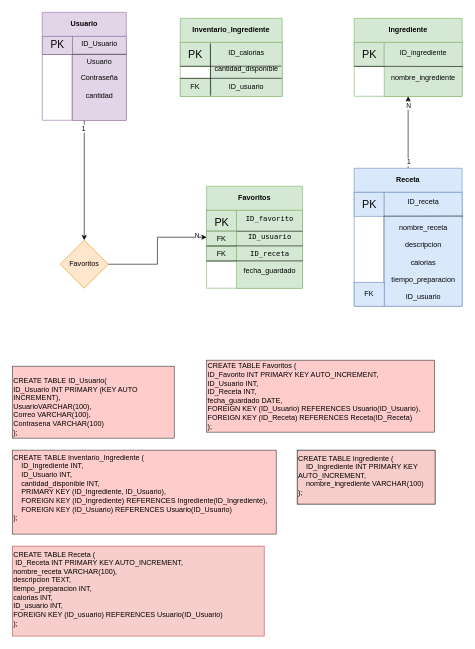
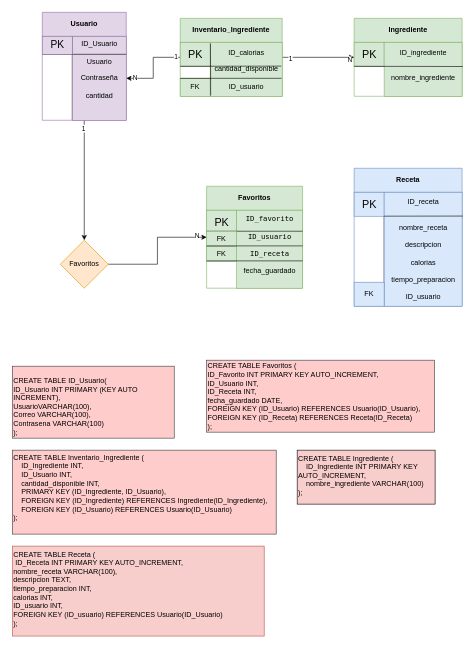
+ <mxCell id="28" value="" style="edgeStyle=orthogonalEdgeStyle;rounded=0;orthogonalLoop=1;jettySize=auto;html=1;entryX=0;entryY=0.5;entryDx=0;entryDy=0;" edge="1" parent="1" source="34" target="21"><mxGeometry relative="1" as="geometry"><mxPoint x="610" y="70" as="targetPoint" /></mxGeometry></mxCell>
+ <mxCell id="29" value="1" style="edgeLabel;html=1;align=center;verticalAlign=middle;resizable=0;points=[];" vertex="1" connectable="0" parent="28"><mxGeometry x="-0.771" y="-1" relative="1" as="geometry"><mxPoint x="-1" as="offset" /></mxGeometry></mxCell>
+ <mxCell id="30" value="N" style="edgeLabel;html=1;align=center;verticalAlign=middle;resizable=0;points=[];" vertex="1" connectable="0" parent="28"><mxGeometry x="0.686" relative="1" as="geometry"><mxPoint x="11" y="4" as="offset" /></mxGeometry></mxCell>
+ <mxCell id="31" value="" style="edgeStyle=orthogonalEdgeStyle;rounded=0;orthogonalLoop=1;jettySize=auto;html=1;" edge="1" parent="1" source="34" target="15"><mxGeometry relative="1" as="geometry" /></mxCell>
+ <mxCell id="32" value="1" style="edgeLabel;html=1;align=center;verticalAlign=middle;resizable=0;points=[];" vertex="1" connectable="0" parent="31"><mxGeometry x="-0.868" y="-1" relative="1" as="geometry"><mxPoint as="offset" /></mxGeometry></mxCell>
+ <mxCell id="33" value="N" style="edgeLabel;html=1;align=center;verticalAlign=middle;resizable=0;points=[];" vertex="1" connectable="0" parent="31"><mxGeometry x="0.781" y="-2" relative="1" as="geometry"><mxPoint as="offset" /></mxGeometry></mxCell>
- <mxCell id="41" value="" style="edgeStyle=orthogonalEdgeStyle;rounded=0;orthogonalLoop=1;jettySize=auto;html=1;entryX=0.5;entryY=1;entryDx=0;entryDy=0;" edge="1" parent="1" source="44" target="21"><mxGeometry relative="1" as="geometry"><mxPoint x="760" y="260" as="targetPoint" /></mxGeometry></mxCell>
- <mxCell id="42" value="1" style="edgeLabel;html=1;align=center;verticalAlign=middle;resizable=0;points=[];" vertex="1" connectable="0" parent="41"><mxGeometry x="-0.825" relative="1" as="geometry"><mxPoint as="offset" /></mxGeometry></mxCell>
- <mxCell id="43" value="N" style="edgeLabel;html=1;align=center;verticalAlign=middle;resizable=0;points=[];" vertex="1" connectable="0" parent="41"><mxGeometry x="0.755" relative="1" as="geometry"><mxPoint as="offset" /></mxGeometry></mxCell>
